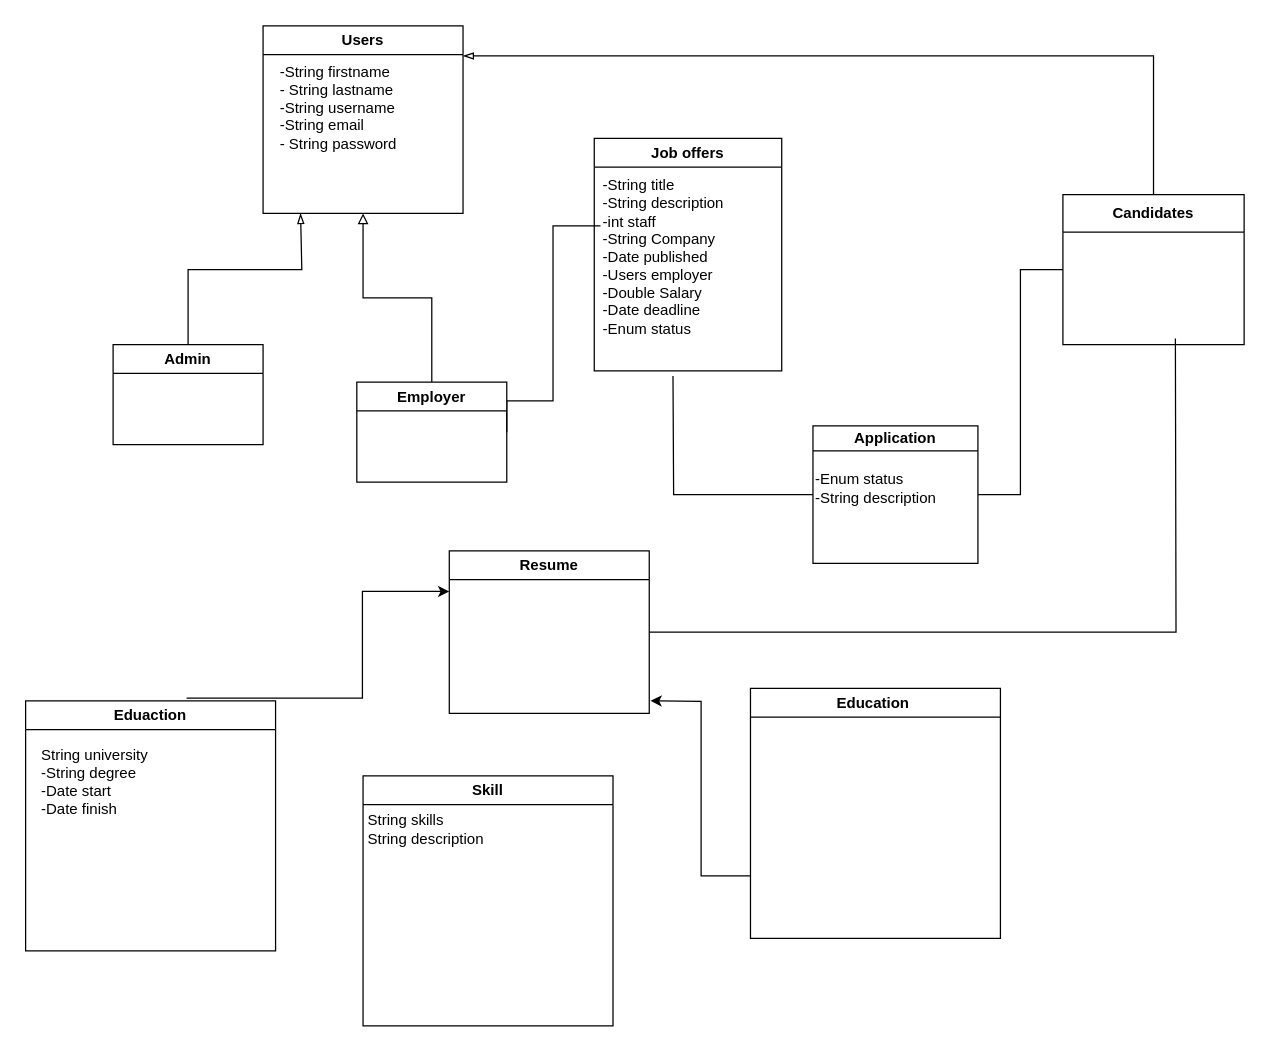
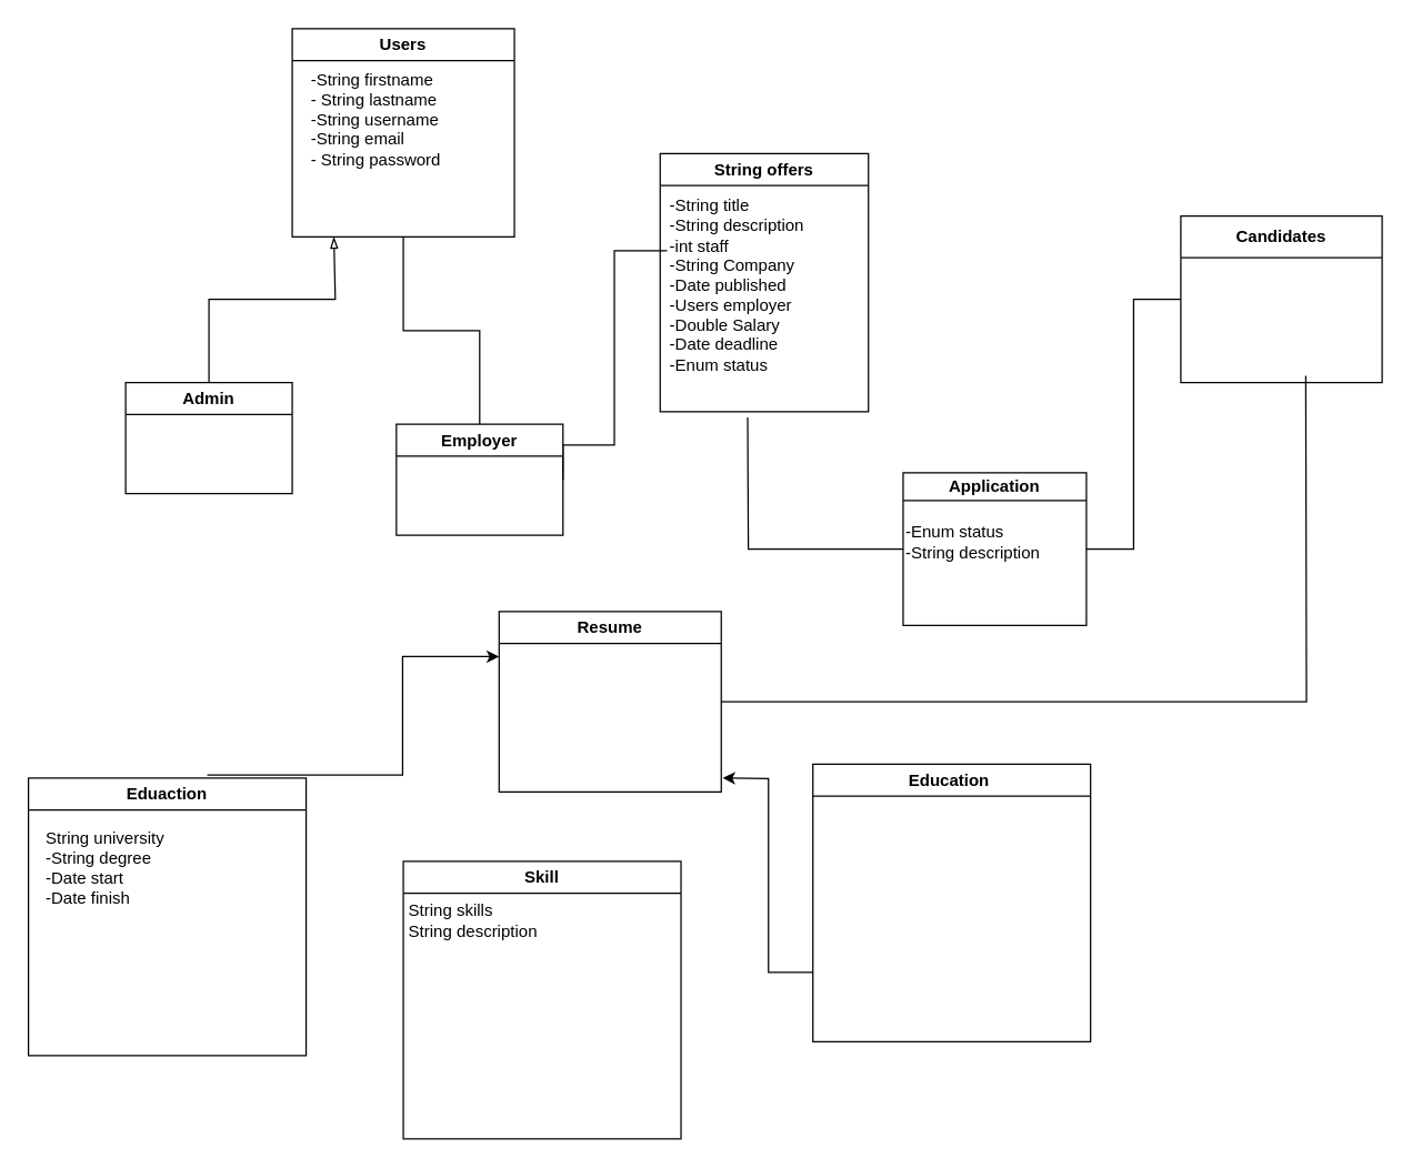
- <mxCell id="5" style="edgeStyle=orthogonalEdgeStyle;rounded=0;orthogonalLoop=1;jettySize=auto;html=1;entryX=1.001;entryY=0.16;entryDx=0;entryDy=0;entryPerimeter=0;endArrow=blockThin;endFill=0;" edge="1" parent="1" source="6" target="2"><mxGeometry relative="1" as="geometry"><Array as="points"><mxPoint x="922" y="44" /></Array></mxGeometry></mxCell>
- <mxCell id="8" value="Job offers" style="swimlane;whiteSpace=wrap;html=1;" parent="1" vertex="1"><mxGeometry x="475" y="110" width="150" height="186" as="geometry" /></mxCell>
+ <mxCell id="8" value="String offers" style="swimlane;whiteSpace=wrap;html=1;" parent="1" vertex="1"><mxGeometry x="475" y="110" width="150" height="186" as="geometry" /></mxCell>
- <mxCell id="12" style="edgeStyle=orthogonalEdgeStyle;rounded=0;orthogonalLoop=1;jettySize=auto;html=1;exitX=0.5;exitY=0;exitDx=0;exitDy=0;endArrow=block;endFill=0;entryX=0.5;entryY=1;entryDx=0;entryDy=0;" edge="1" parent="1" source="14" target="2"><mxGeometry relative="1" as="geometry"><mxPoint x="293" y="180" as="targetPoint" /></mxGeometry></mxCell>
+ <mxCell id="12" style="edgeStyle=orthogonalEdgeStyle;rounded=0;orthogonalLoop=1;jettySize=auto;html=1;exitX=0.5;exitY=0;exitDx=0;exitDy=0;endArrow=none;endFill=0;entryX=0.5;entryY=1;entryDx=0;entryDy=0;" edge="1" parent="1" source="14" target="2"><mxGeometry relative="1" as="geometry"><mxPoint x="293" y="180" as="targetPoint" /></mxGeometry></mxCell>
- <mxCell id="22" value="Education&amp;nbsp;" style="swimlane;whiteSpace=wrap;html=1;" vertex="1" parent="1"><mxGeometry x="600" y="550" width="200" height="200" as="geometry" /></mxCell>
+ <mxCell id="22" value="Education&amp;nbsp;" style="swimlane;whiteSpace=wrap;html=1;" vertex="1" parent="1"><mxGeometry x="585" y="550" width="200" height="200" as="geometry" /></mxCell>
